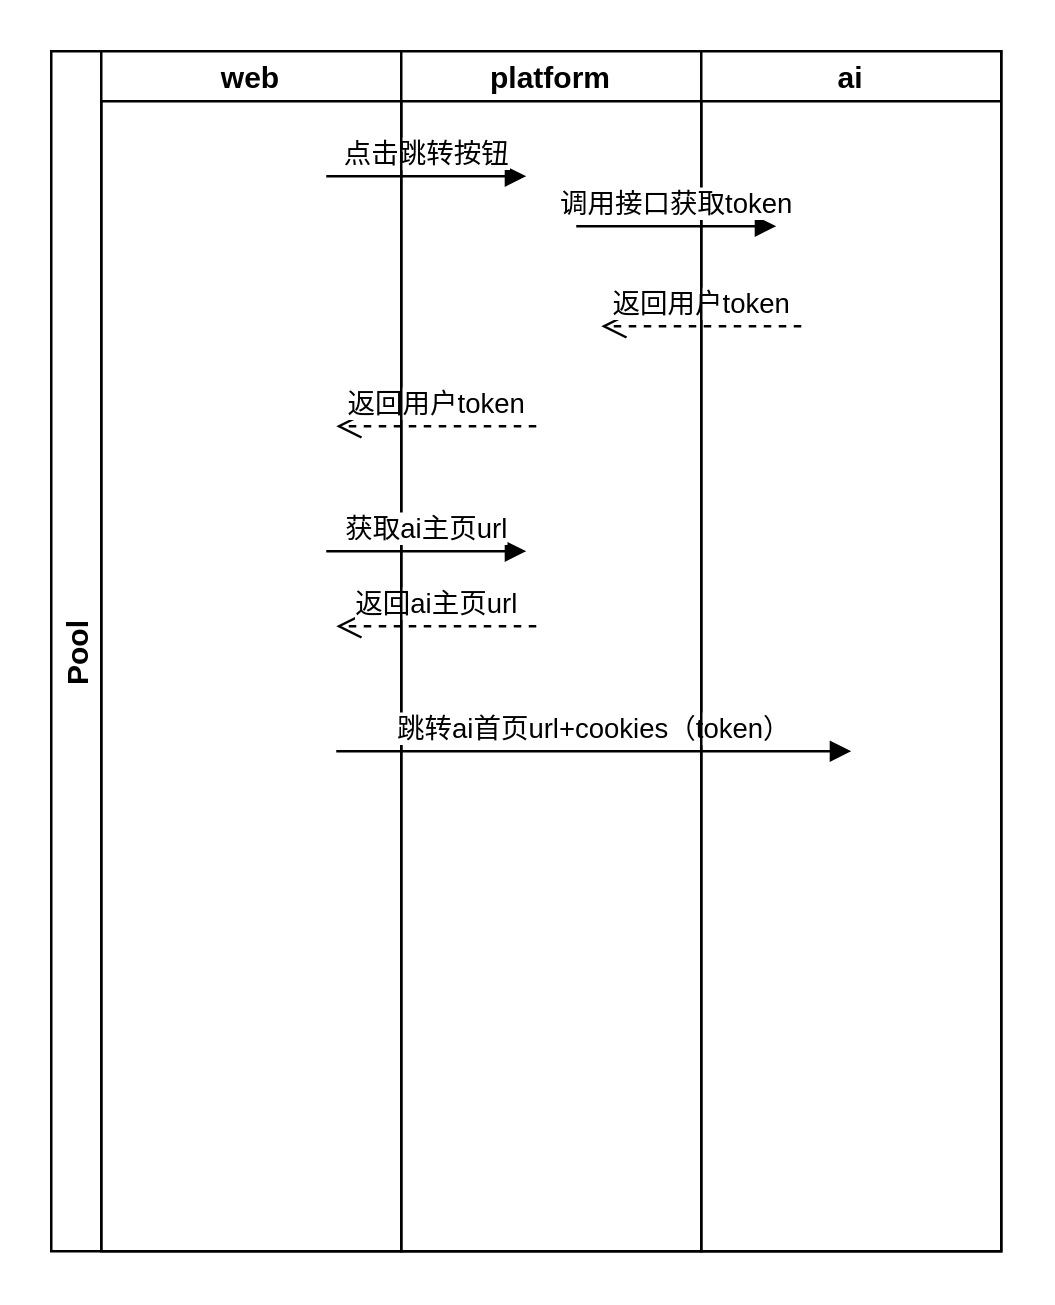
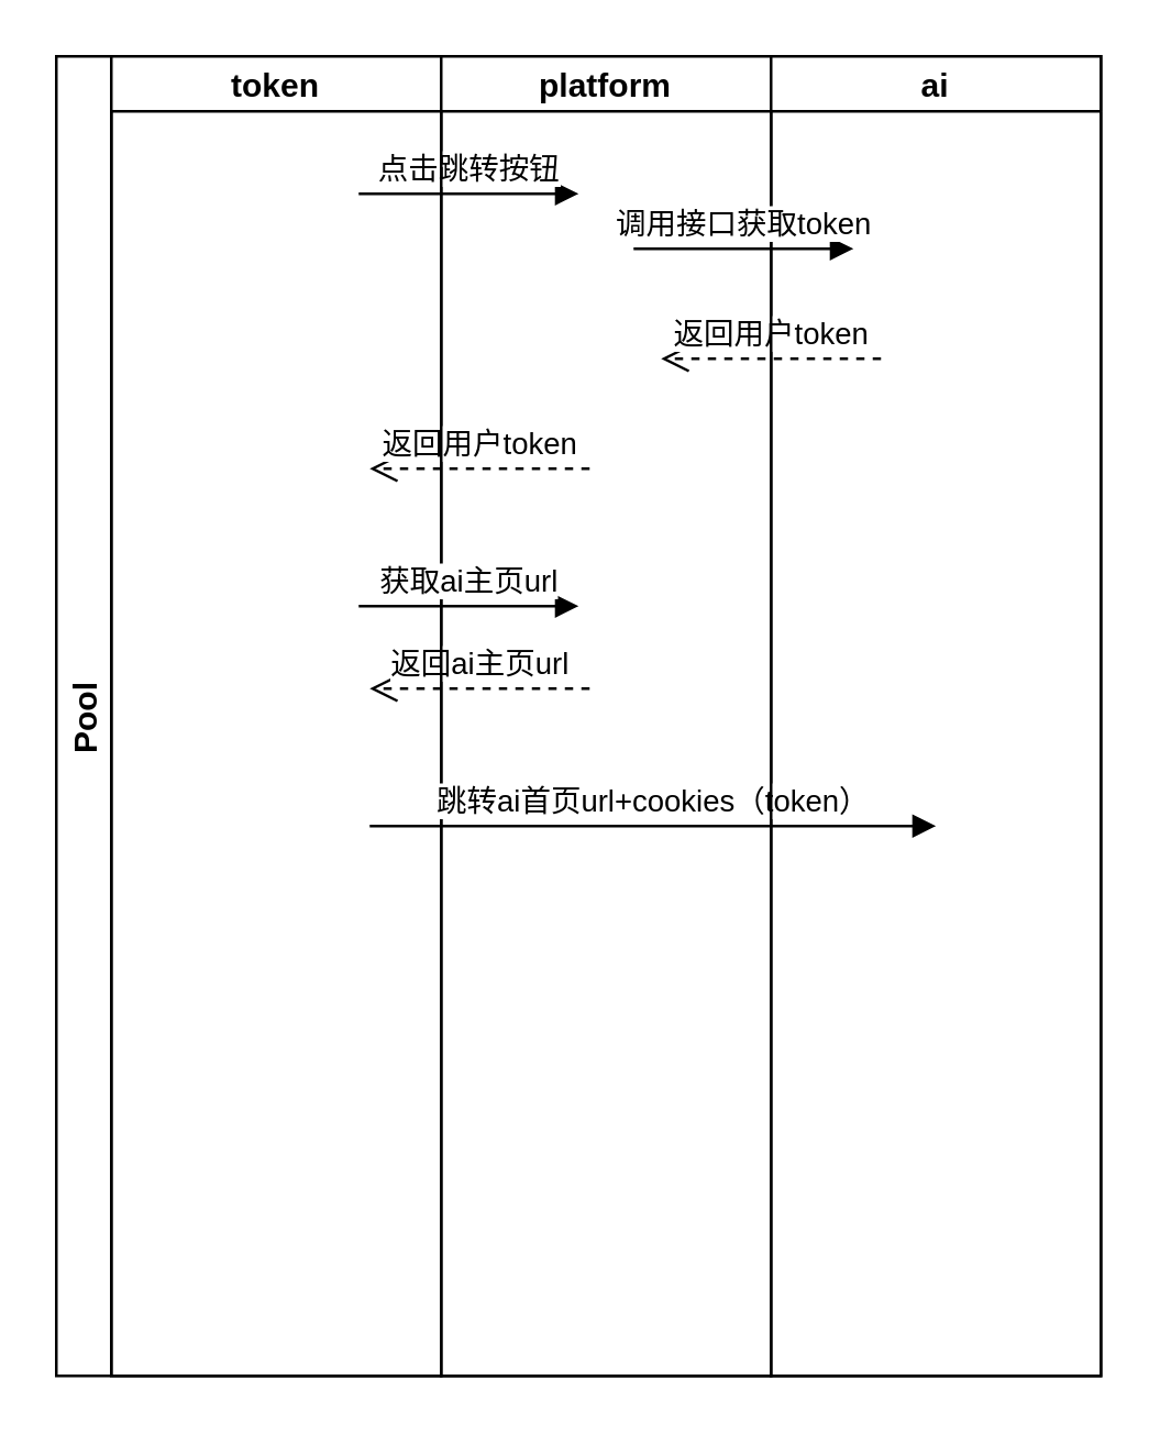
- <mxCell id="3" value="web" style="swimlane;startSize=20;" parent="2" vertex="1"><mxGeometry x="20" width="120" height="480" as="geometry" /></mxCell>
+ <mxCell id="3" value="token" style="swimlane;startSize=20;" parent="2" vertex="1"><mxGeometry x="20" width="120" height="480" as="geometry" /></mxCell>
